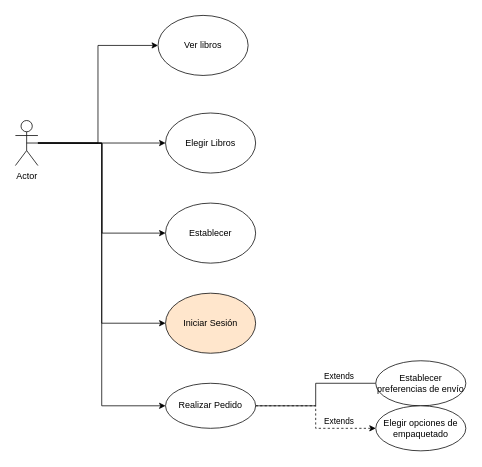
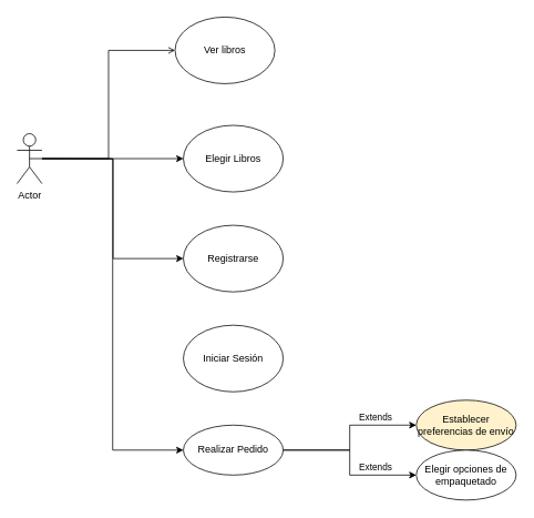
- <mxCell id="2" style="edgeStyle=orthogonalEdgeStyle;rounded=0;orthogonalLoop=1;jettySize=auto;html=1;exitX=0.5;exitY=0.5;exitDx=0;exitDy=0;exitPerimeter=0;entryX=0;entryY=0.5;entryDx=0;entryDy=0;" parent="1" source="7" target="8" edge="1"><mxGeometry relative="1" as="geometry"><mxPoint x="210" y="190" as="targetPoint" /></mxGeometry></mxCell>
+ <mxCell id="2" style="edgeStyle=orthogonalEdgeStyle;rounded=0;orthogonalLoop=1;jettySize=auto;html=1;exitX=0.5;exitY=0.5;exitDx=0;exitDy=0;exitPerimeter=0;entryX=0;entryY=0.5;entryDx=0;entryDy=0;endArrow=open;" parent="1" source="7" target="8" edge="1"><mxGeometry relative="1" as="geometry"><mxPoint x="210" y="190" as="targetPoint" /></mxGeometry></mxCell>
- <mxCell id="10" value="Establecer" style="ellipse;whiteSpace=wrap;html=1;" parent="1" vertex="1"><mxGeometry x="220" y="270" width="120" height="80" as="geometry" /></mxCell>
+ <mxCell id="10" value="Registrarse" style="ellipse;whiteSpace=wrap;html=1;" parent="1" vertex="1"><mxGeometry x="220" y="270" width="120" height="80" as="geometry" /></mxCell>
- <mxCell id="5" style="edgeStyle=orthogonalEdgeStyle;rounded=0;orthogonalLoop=1;jettySize=auto;html=1;entryX=0;entryY=0.5;entryDx=0;entryDy=0;" parent="1" source="7" target="11" edge="1"><mxGeometry relative="1" as="geometry" /></mxCell>
- <mxCell id="11" value="Iniciar Sesión" style="ellipse;whiteSpace=wrap;html=1;fillColor=#ffe6cc;" parent="1" vertex="1"><mxGeometry x="220" y="390" width="120" height="80" as="geometry" /></mxCell>
+ <mxCell id="11" value="Iniciar Sesión" style="ellipse;whiteSpace=wrap;html=1;" parent="1" vertex="1"><mxGeometry x="220" y="390" width="120" height="80" as="geometry" /></mxCell>
- <mxCell id="12" style="edgeStyle=orthogonalEdgeStyle;rounded=0;orthogonalLoop=1;jettySize=auto;html=1;entryX=0;entryY=0.5;entryDx=0;entryDy=0;endArrow=none;" parent="1" source="16" target="17" edge="1"><mxGeometry relative="1" as="geometry"><mxPoint x="450" y="510" as="targetPoint" /></mxGeometry></mxCell>
+ <mxCell id="12" style="edgeStyle=orthogonalEdgeStyle;rounded=0;orthogonalLoop=1;jettySize=auto;html=1;entryX=0;entryY=0.5;entryDx=0;entryDy=0;" parent="1" source="16" target="17" edge="1"><mxGeometry relative="1" as="geometry"><mxPoint x="450" y="510" as="targetPoint" /></mxGeometry></mxCell>
- <mxCell id="17" value="Establecer preferencias de envío" style="ellipse;whiteSpace=wrap;html=1;" parent="1" vertex="1"><mxGeometry x="500" y="480" width="120" height="60" as="geometry" /></mxCell>
+ <mxCell id="17" value="Establecer preferencias de envío" style="ellipse;whiteSpace=wrap;html=1;fillColor=#fff2cc;" parent="1" vertex="1"><mxGeometry x="500" y="480" width="120" height="60" as="geometry" /></mxCell>
- <mxCell id="14" style="edgeStyle=orthogonalEdgeStyle;rounded=0;orthogonalLoop=1;jettySize=auto;html=1;entryX=0;entryY=0.5;entryDx=0;entryDy=0;dashed=1;" parent="1" source="16" target="18" edge="1"><mxGeometry relative="1" as="geometry"><mxPoint x="440" y="570" as="targetPoint" /></mxGeometry></mxCell>
+ <mxCell id="14" style="edgeStyle=orthogonalEdgeStyle;rounded=0;orthogonalLoop=1;jettySize=auto;html=1;entryX=0;entryY=0.5;entryDx=0;entryDy=0;" parent="1" source="16" target="18" edge="1"><mxGeometry relative="1" as="geometry"><mxPoint x="440" y="570" as="targetPoint" /></mxGeometry></mxCell>
